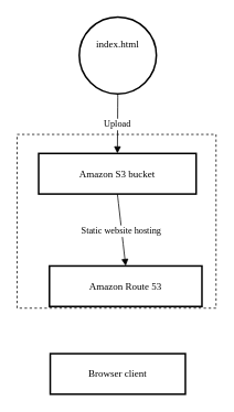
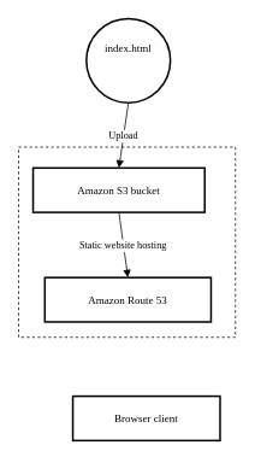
- <mxCell id="3" value="Amazon S3 bucket" style="whiteSpace=wrap;strokeWidth=2;fontFamily=Fira Sans Condensed;fontSource=https%3A%2F%2Ffonts.googleapis.com%2Fcss%3Ffamily%3DFira%2BSans%2BCondensed;" parent="1" vertex="1"><mxGeometry x="46" y="185" width="190" height="49" as="geometry" /></mxCell>
+ <mxCell id="3" value="Amazon S3 bucket" style="whiteSpace=wrap;strokeWidth=2;fontFamily=Fira Sans Condensed;fontSource=https%3A%2F%2Ffonts.googleapis.com%2Fcss%3Ffamily%3DFira%2BSans%2BCondensed;" parent="1" vertex="1"><mxGeometry x="36" y="185" width="190" height="49" as="geometry" /></mxCell>
- <mxCell id="4" value="Amazon Route 53" style="whiteSpace=wrap;strokeWidth=2;fontFamily=Fira Sans Condensed;fontSource=https%3A%2F%2Ffonts.googleapis.com%2Fcss%3Ffamily%3DFira%2BSans%2BCondensed;" parent="1" vertex="1"><mxGeometry x="59" y="321" width="184" height="49" as="geometry" /></mxCell>
+ <mxCell id="4" value="Amazon Route 53" style="whiteSpace=wrap;strokeWidth=2;fontFamily=Fira Sans Condensed;fontSource=https%3A%2F%2Ffonts.googleapis.com%2Fcss%3Ffamily%3DFira%2BSans%2BCondensed;" parent="1" vertex="1"><mxGeometry x="49" y="306" width="184" height="49" as="geometry" /></mxCell>
- <mxCell id="5" value="Browser client" style="whiteSpace=wrap;strokeWidth=2;fontFamily=Fira Sans Condensed;fontSource=https%3A%2F%2Ffonts.googleapis.com%2Fcss%3Ffamily%3DFira%2BSans%2BCondensed;" parent="1" vertex="1"><mxGeometry x="60" y="427" width="163" height="49" as="geometry" /></mxCell>
+ <mxCell id="5" value="Browser client" style="whiteSpace=wrap;strokeWidth=2;fontFamily=Fira Sans Condensed;fontSource=https%3A%2F%2Ffonts.googleapis.com%2Fcss%3Ffamily%3DFira%2BSans%2BCondensed;" parent="1" vertex="1"><mxGeometry x="80" y="437" width="163" height="49" as="geometry" /></mxCell>
